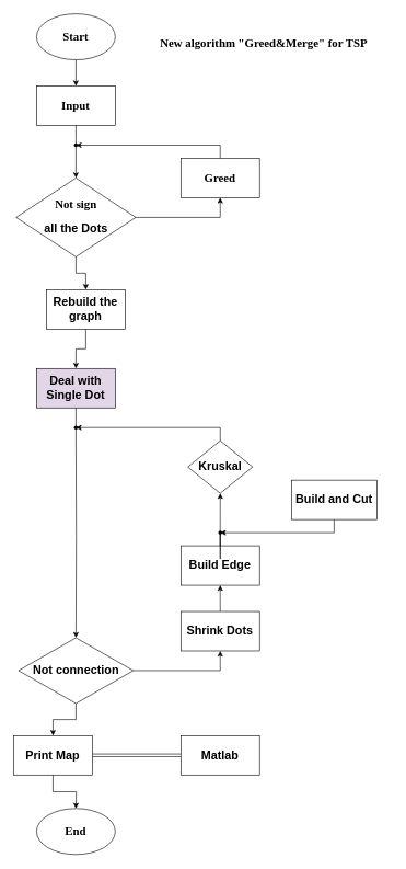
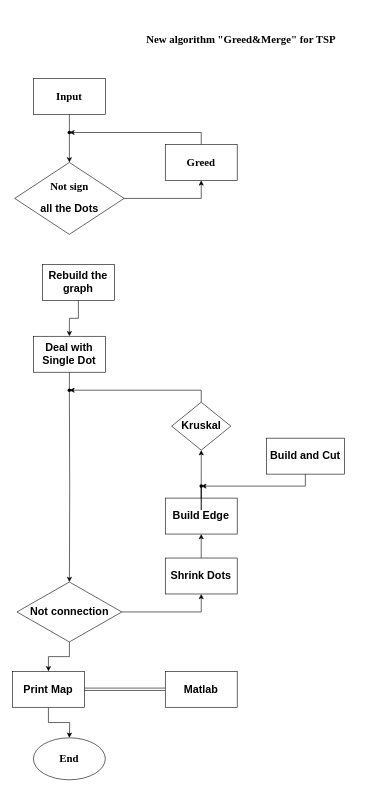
- <mxCell id="36" value="&lt;h2&gt;&lt;font face=&quot;Comic Sans MS&quot;&gt;Start&lt;/font&gt;&lt;/h2&gt;" style="ellipse;whiteSpace=wrap;html=1;" parent="1" vertex="1"><mxGeometry x="55.25" y="20" width="120" height="70" as="geometry" /></mxCell>
- <mxCell id="35" style="edgeStyle=orthogonalEdgeStyle;rounded=0;orthogonalLoop=1;jettySize=auto;html=1;entryX=0.5;entryY=0;entryDx=0;entryDy=0;" parent="1" source="36" target="3" edge="1"><mxGeometry relative="1" as="geometry" /></mxCell>
- <mxCell id="5" value="" style="edgeStyle=orthogonalEdgeStyle;rounded=0;orthogonalLoop=1;jettySize=auto;html=1;" parent="1" source="6" target="12" edge="1"><mxGeometry relative="1" as="geometry" /></mxCell>
- <mxCell id="14" value="&lt;h2&gt;Deal with Single Dot&lt;/h2&gt;" style="whiteSpace=wrap;html=1;rounded=0;fillColor=#e1d5e7;" parent="1" vertex="1"><mxGeometry x="55.25" y="560" width="120" height="60" as="geometry" /></mxCell>
+ <mxCell id="14" value="&lt;h2&gt;Deal with Single Dot&lt;/h2&gt;" style="whiteSpace=wrap;html=1;rounded=0;" parent="1" vertex="1"><mxGeometry x="55.25" y="560" width="120" height="60" as="geometry" /></mxCell>
